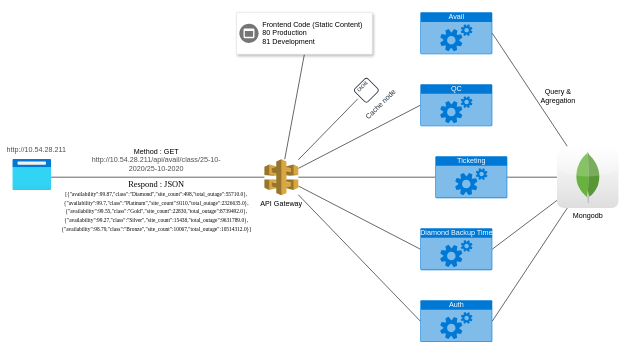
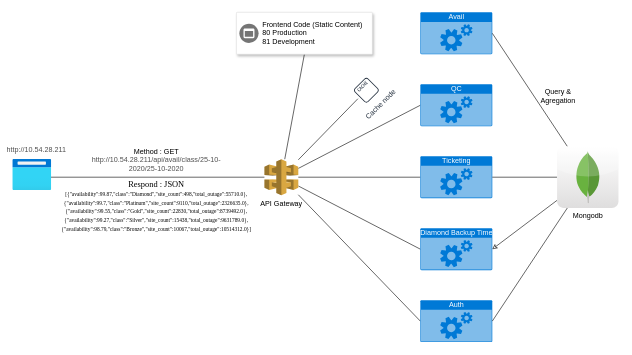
- <mxCell id="11" value="Ticketing" style="html=1;strokeColor=none;fillColor=#0079D6;labelPosition=center;verticalLabelPosition=middle;verticalAlign=top;align=center;fontSize=12;outlineConnect=0;spacingTop=-6;fontColor=#FFFFFF;shape=mxgraph.sitemap.services;" parent="1" vertex="1"><mxGeometry x="725" y="260" width="120" height="70" as="geometry" /></mxCell>
+ <mxCell id="11" value="Ticketing" style="html=1;strokeColor=none;fillColor=#0079D6;labelPosition=center;verticalLabelPosition=middle;verticalAlign=top;align=center;fontSize=12;outlineConnect=0;spacingTop=-6;fontColor=#FFFFFF;shape=mxgraph.sitemap.services;" parent="1" vertex="1"><mxGeometry x="700" y="260" width="120" height="70" as="geometry" /></mxCell>
- <mxCell id="15" style="edgeStyle=none;rounded=0;orthogonalLoop=1;jettySize=auto;html=1;entryX=1;entryY=0.5;entryDx=0;entryDy=0;entryPerimeter=0;endArrow=none;endFill=0;" parent="1" source="18" target="12" edge="1"><mxGeometry relative="1" as="geometry" /></mxCell>
+ <mxCell id="15" style="edgeStyle=none;rounded=0;orthogonalLoop=1;jettySize=auto;html=1;entryX=1;entryY=0.5;entryDx=0;entryDy=0;entryPerimeter=0;endArrow=classic;endFill=0;" parent="1" source="18" target="12" edge="1"><mxGeometry relative="1" as="geometry" /></mxCell>
